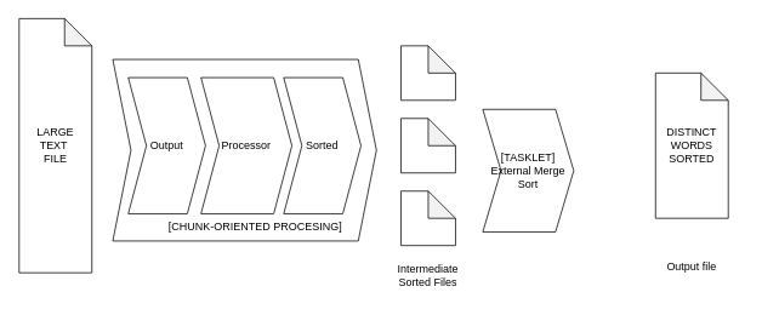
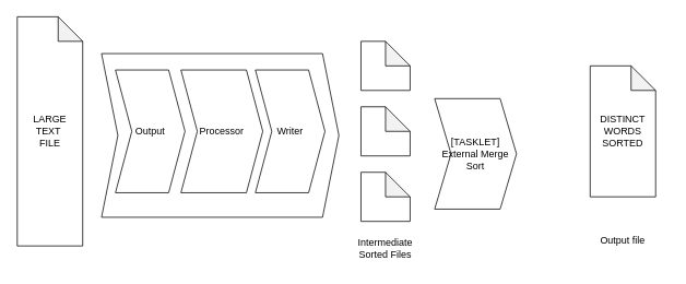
- <mxCell id="11" value="Sorted" style="shape=step;perimeter=stepPerimeter;whiteSpace=wrap;html=1;fixedSize=1;" vertex="1" parent="1"><mxGeometry x="311" y="85" width="85" height="150" as="geometry" /></mxCell>
+ <mxCell id="11" value="Writer" style="shape=step;perimeter=stepPerimeter;whiteSpace=wrap;html=1;fixedSize=1;" vertex="1" parent="1"><mxGeometry x="311" y="85" width="85" height="150" as="geometry" /></mxCell>
- <mxCell id="12" value="[CHUNK-ORIENTED PROCESING]" style="text;html=1;strokeColor=none;fillColor=none;align=center;verticalAlign=middle;whiteSpace=wrap;rounded=0;" vertex="1" parent="1"><mxGeometry x="170" y="240" width="220" height="20" as="geometry" /></mxCell>
